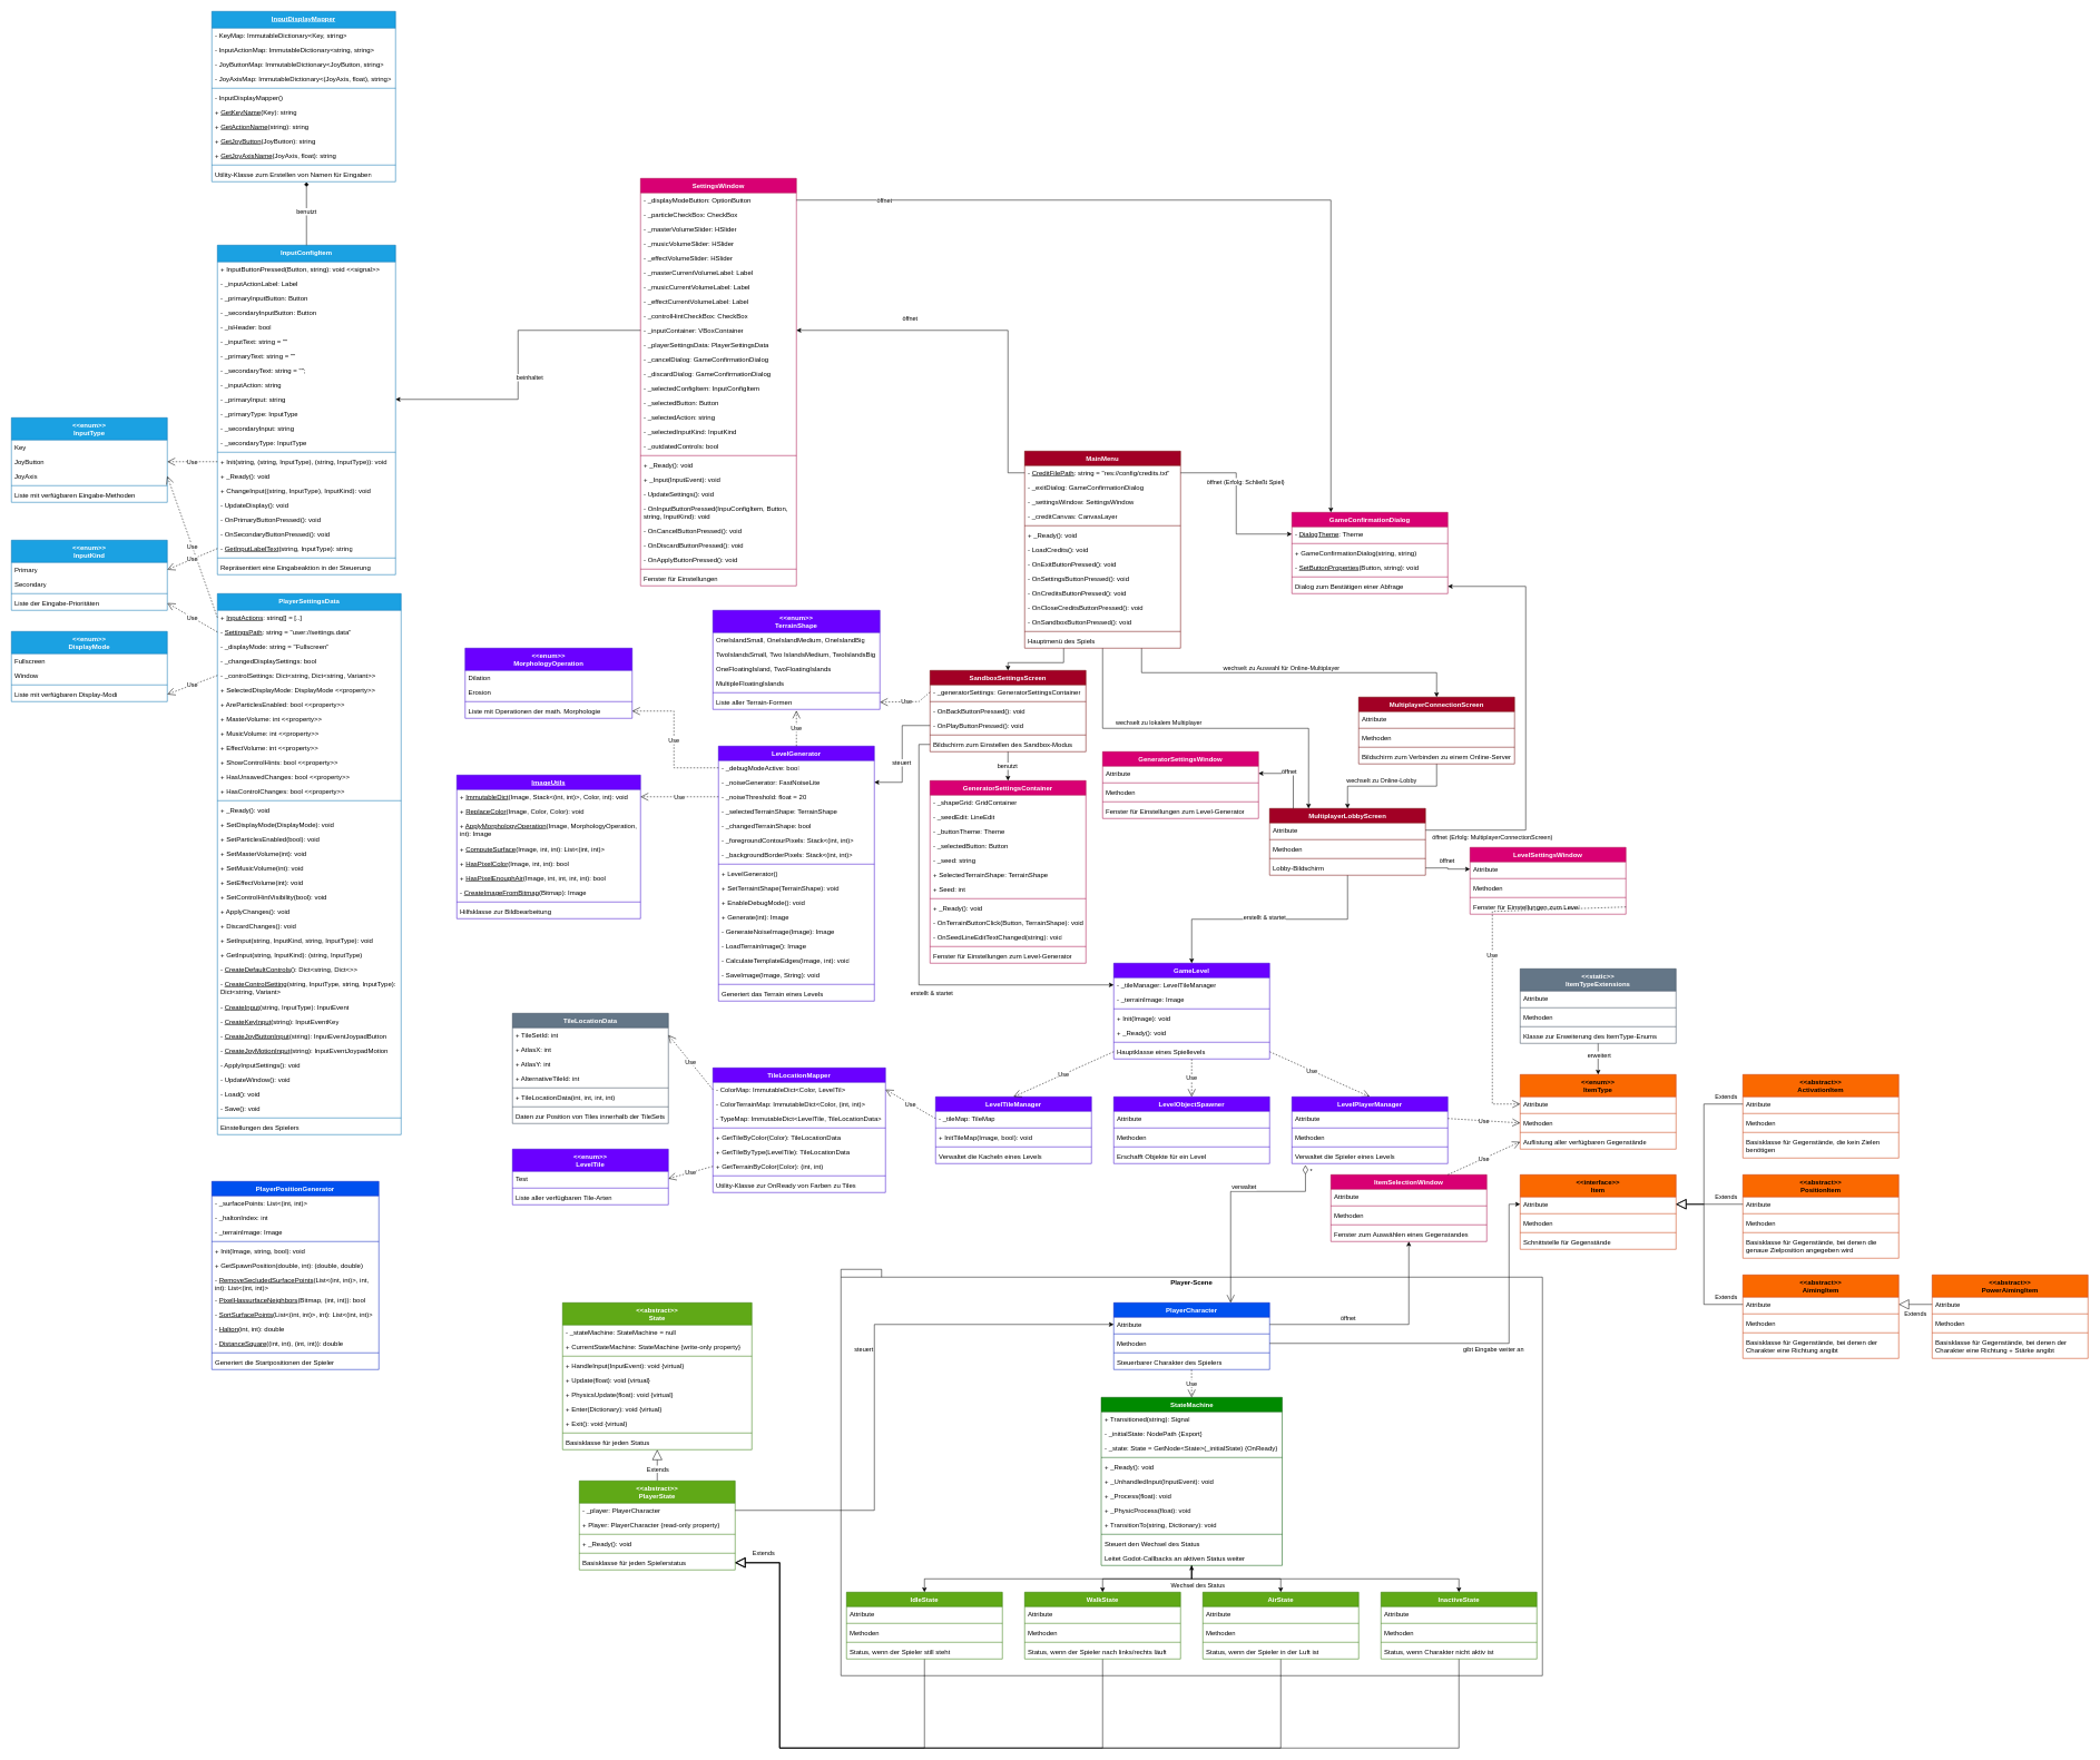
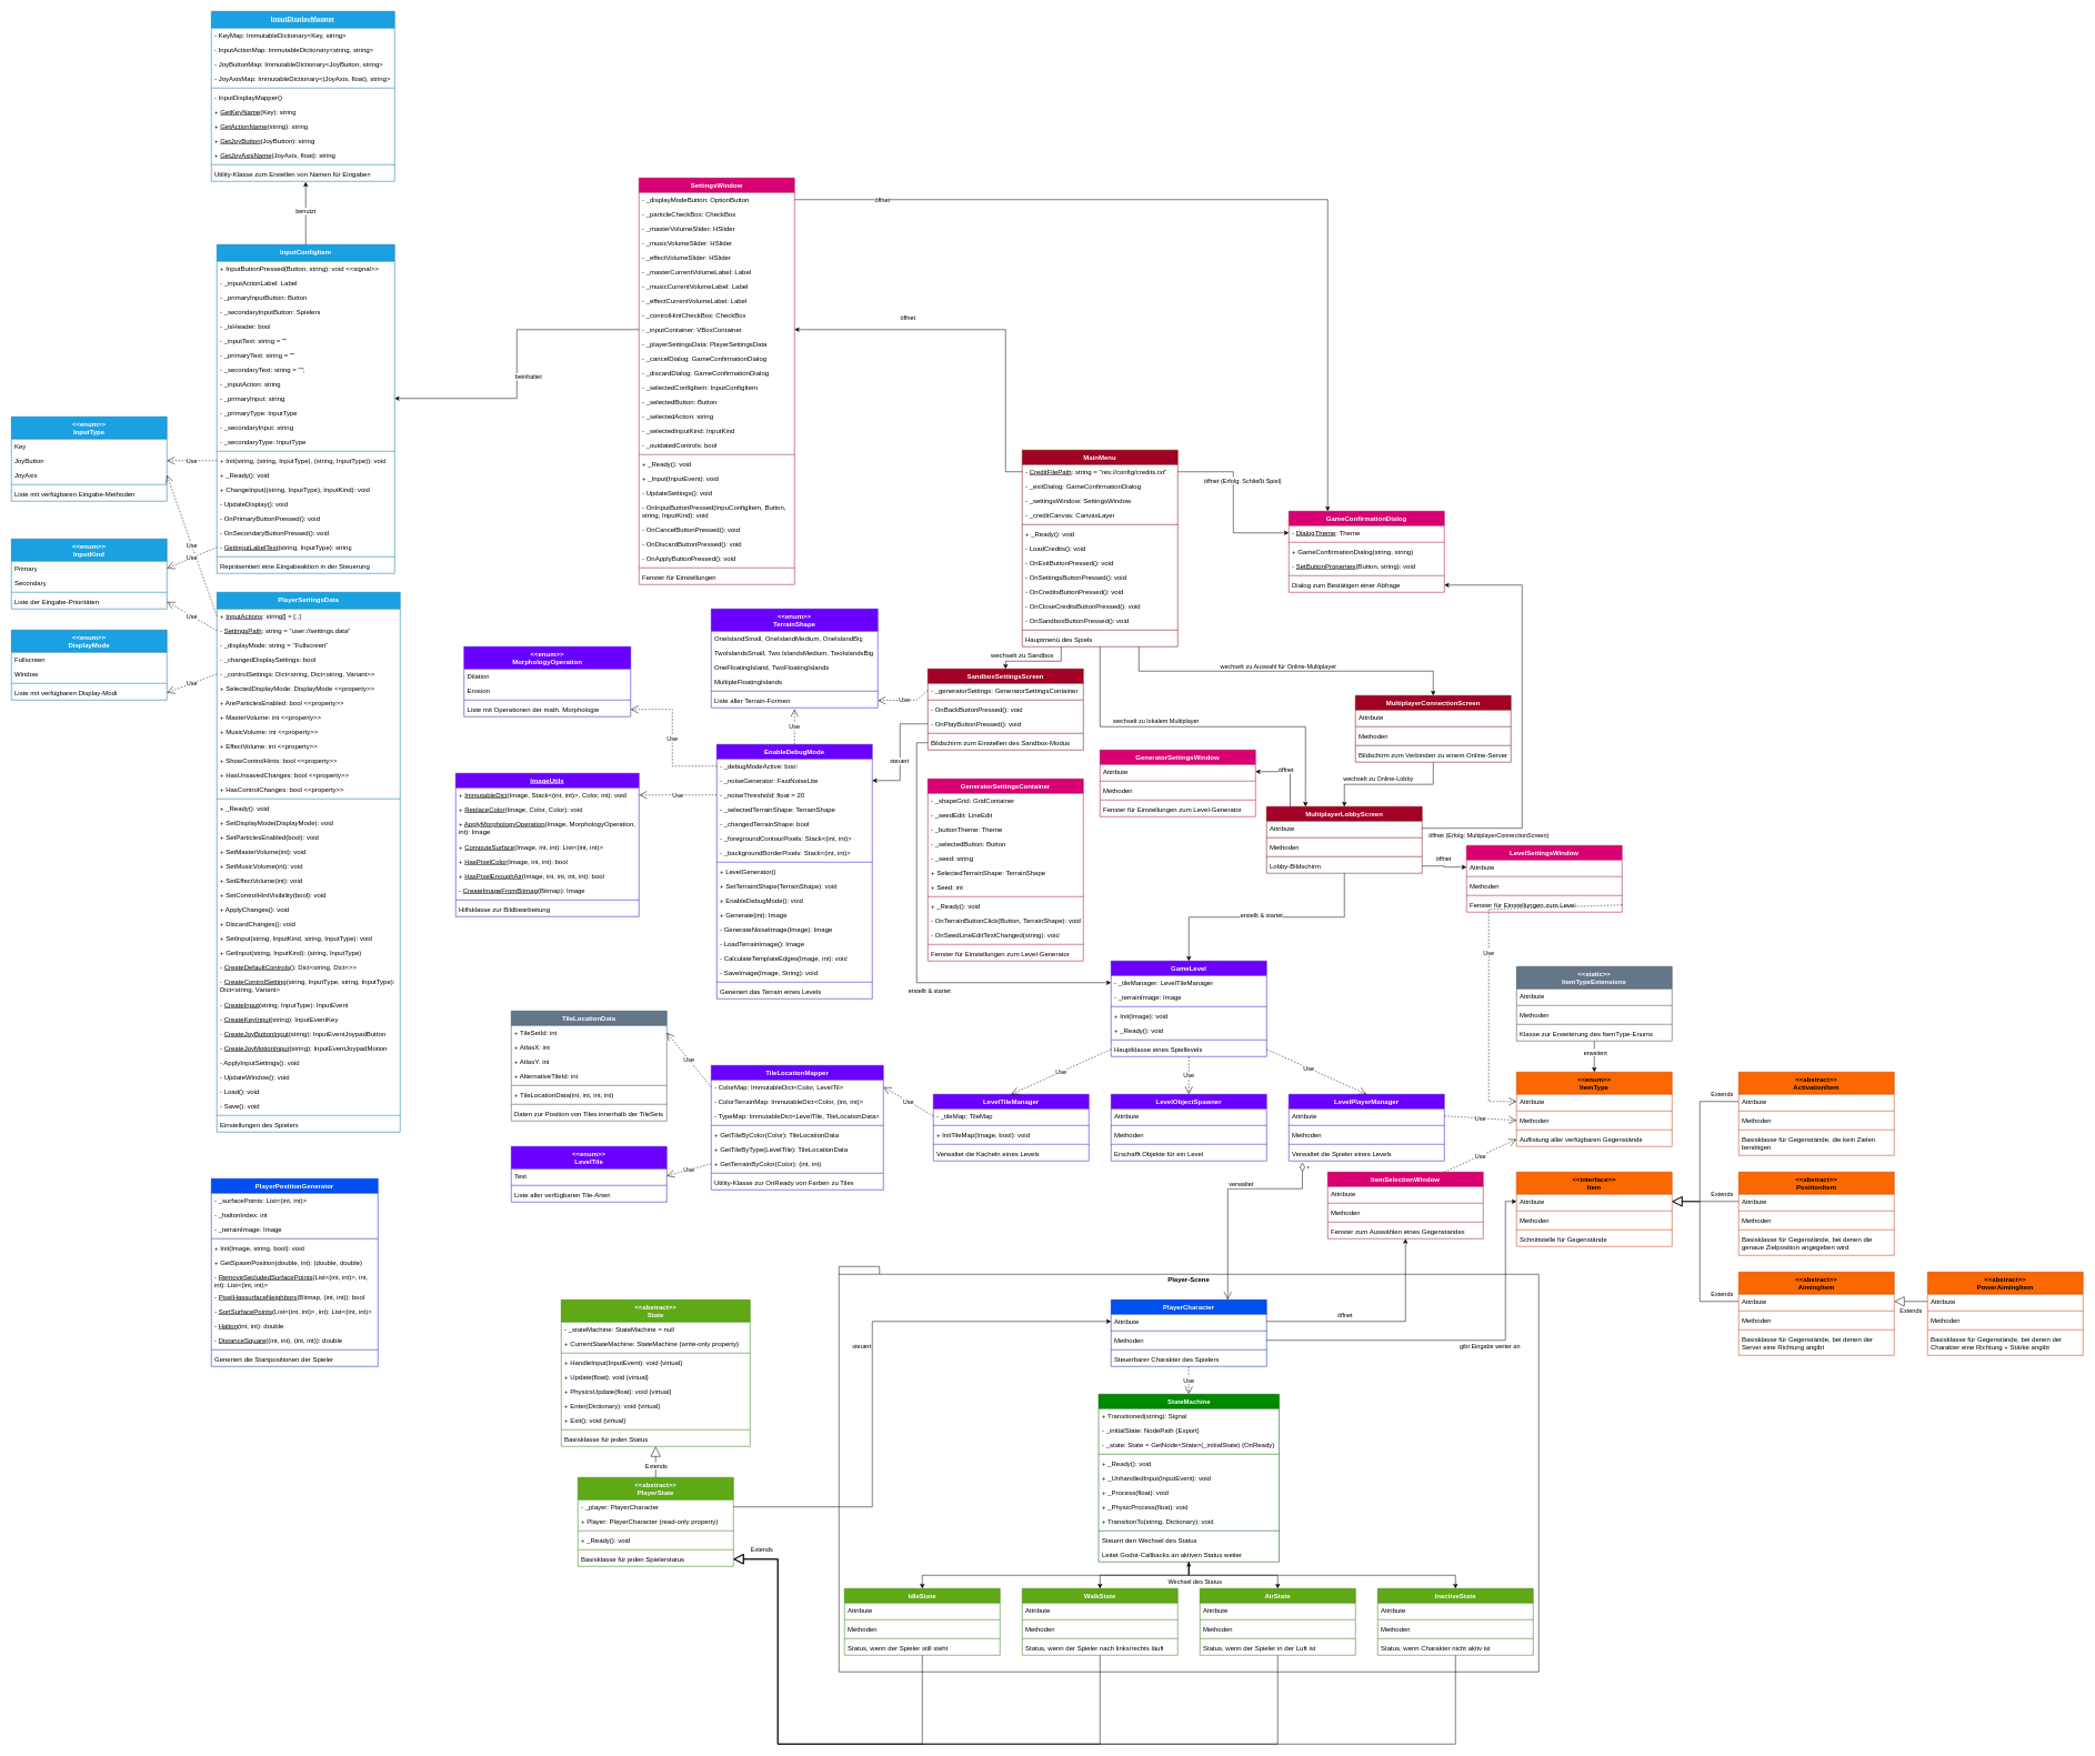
- <mxCell id="371" style="edgeStyle=orthogonalEdgeStyle;rounded=0;orthogonalLoop=1;jettySize=auto;html=1;exitX=0.5;exitY=0;exitDx=0;exitDy=0;entryX=0.515;entryY=1.037;entryDx=0;entryDy=0;entryPerimeter=0;endArrow=diamond;" parent="1" source="345" target="344" edge="1"><mxGeometry relative="1" as="geometry" /></mxCell>
+ <mxCell id="371" style="edgeStyle=orthogonalEdgeStyle;rounded=0;orthogonalLoop=1;jettySize=auto;html=1;exitX=0.5;exitY=0;exitDx=0;exitDy=0;entryX=0.515;entryY=1.037;entryDx=0;entryDy=0;entryPerimeter=0;" parent="1" source="345" target="344" edge="1"><mxGeometry relative="1" as="geometry" /></mxCell>
- <mxCell id="349" value="- _secondaryInputButton: Button" style="text;strokeColor=none;fillColor=none;align=left;verticalAlign=top;spacingLeft=4;spacingRight=4;overflow=hidden;rotatable=0;points=[[0,0.5],[1,0.5]];portConstraint=eastwest;whiteSpace=wrap;html=1;" parent="345" vertex="1"><mxGeometry y="108" width="320" height="26" as="geometry" /></mxCell>
+ <mxCell id="349" value="- _secondaryInputButton: Spielers" style="text;strokeColor=none;fillColor=none;align=left;verticalAlign=top;spacingLeft=4;spacingRight=4;overflow=hidden;rotatable=0;points=[[0,0.5],[1,0.5]];portConstraint=eastwest;whiteSpace=wrap;html=1;" parent="345" vertex="1"><mxGeometry y="108" width="320" height="26" as="geometry" /></mxCell>
+ <mxCell id="212" value="wechselt zu Sandbox" style="text;html=1;align=center;verticalAlign=middle;resizable=0;points=[];autosize=1;strokeColor=none;fillColor=none;" parent="1" vertex="1"><mxGeometry x="1770" y="1164" width="140" height="30" as="geometry" /></mxCell>
- <mxCell id="378" value="LevelGenerator" style="swimlane;fontStyle=1;align=center;verticalAlign=top;childLayout=stackLayout;horizontal=1;startSize=26;horizontalStack=0;resizeParent=1;resizeParentMax=0;resizeLast=0;collapsible=1;marginBottom=0;whiteSpace=wrap;html=1;fillColor=#6a00ff;fontColor=#ffffff;strokeColor=#3700CC;" parent="1" vertex="1"><mxGeometry x="1290" y="1340" width="280" height="458" as="geometry"><mxRectangle x="4430" y="1700" width="70" height="30" as="alternateBounds" /></mxGeometry></mxCell>
+ <mxCell id="378" value="EnableDebugMode" style="swimlane;fontStyle=1;align=center;verticalAlign=top;childLayout=stackLayout;horizontal=1;startSize=26;horizontalStack=0;resizeParent=1;resizeParentMax=0;resizeLast=0;collapsible=1;marginBottom=0;whiteSpace=wrap;html=1;fillColor=#6a00ff;fontColor=#ffffff;strokeColor=#3700CC;" parent="1" vertex="1"><mxGeometry x="1290" y="1340" width="280" height="458" as="geometry"><mxRectangle x="4430" y="1700" width="70" height="30" as="alternateBounds" /></mxGeometry></mxCell>
- <mxCell id="453" style="edgeStyle=orthogonalEdgeStyle;rounded=0;orthogonalLoop=1;jettySize=auto;html=1;entryX=0.5;entryY=0;entryDx=0;entryDy=0;exitX=0.5;exitY=1;exitDx=0;exitDy=0;exitPerimeter=0;" parent="1" source="163" target="439" edge="1"><mxGeometry relative="1" as="geometry"><mxPoint x="1740" y="1340" as="sourcePoint" /><mxPoint x="1580" y="1415" as="targetPoint" /></mxGeometry></mxCell>
- <mxCell id="454" value="benutzt" style="edgeLabel;html=1;align=center;verticalAlign=middle;resizable=0;points=[];" parent="453" vertex="1" connectable="0"><mxGeometry x="0.222" y="-2" relative="1" as="geometry"><mxPoint y="-7" as="offset" /></mxGeometry></mxCell>
- <mxCell id="254" value="Basisklasse für Gegenstände, bei denen der Charakter eine Richtung angibt" style="text;strokeColor=none;fillColor=none;align=left;verticalAlign=top;spacingLeft=4;spacingRight=4;overflow=hidden;rotatable=0;points=[[0,0.5],[1,0.5]];portConstraint=eastwest;whiteSpace=wrap;html=1;" parent="249" vertex="1"><mxGeometry y="108" width="280" height="42" as="geometry" /></mxCell>
+ <mxCell id="254" value="Basisklasse für Gegenstände, bei denen der Server eine Richtung angibt" style="text;strokeColor=none;fillColor=none;align=left;verticalAlign=top;spacingLeft=4;spacingRight=4;overflow=hidden;rotatable=0;points=[[0,0.5],[1,0.5]];portConstraint=eastwest;whiteSpace=wrap;html=1;" parent="249" vertex="1"><mxGeometry y="108" width="280" height="42" as="geometry" /></mxCell>
